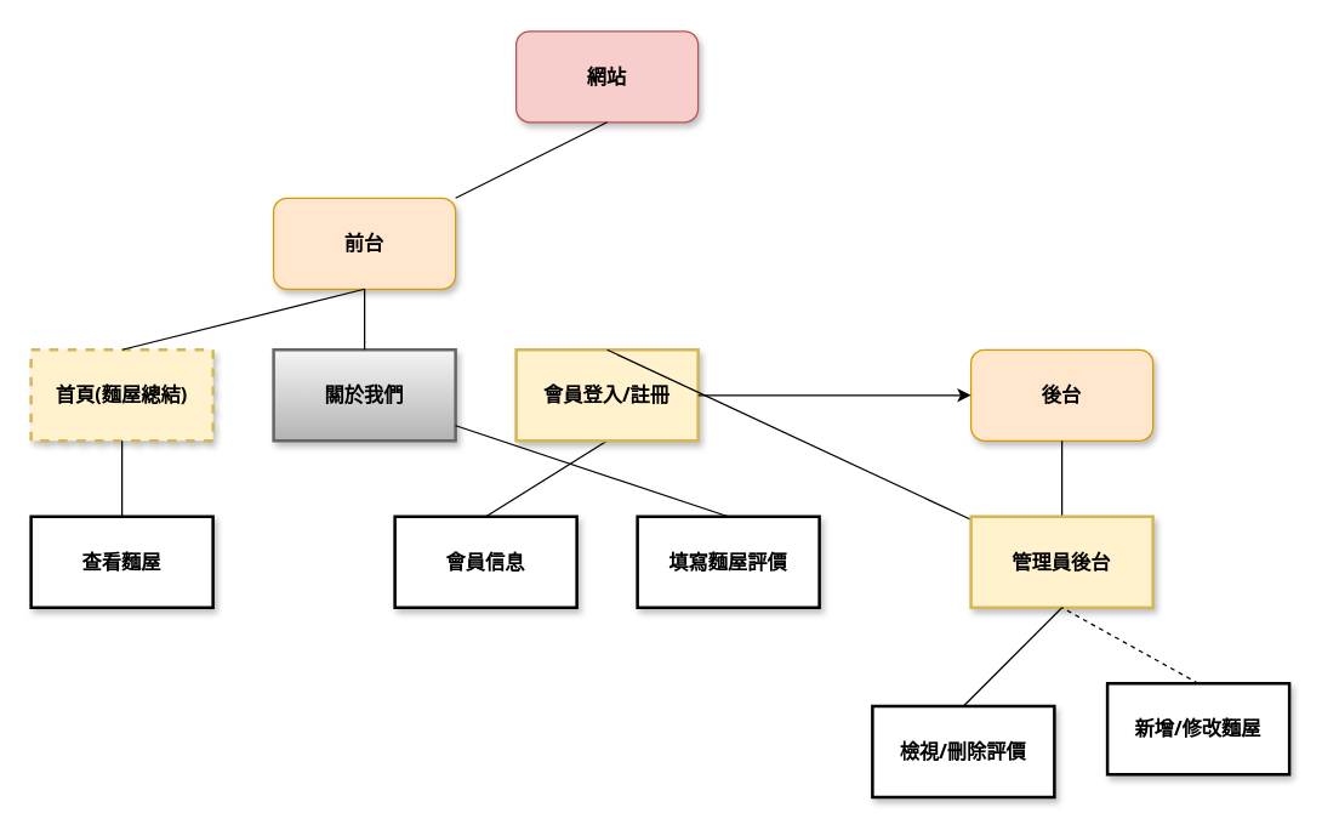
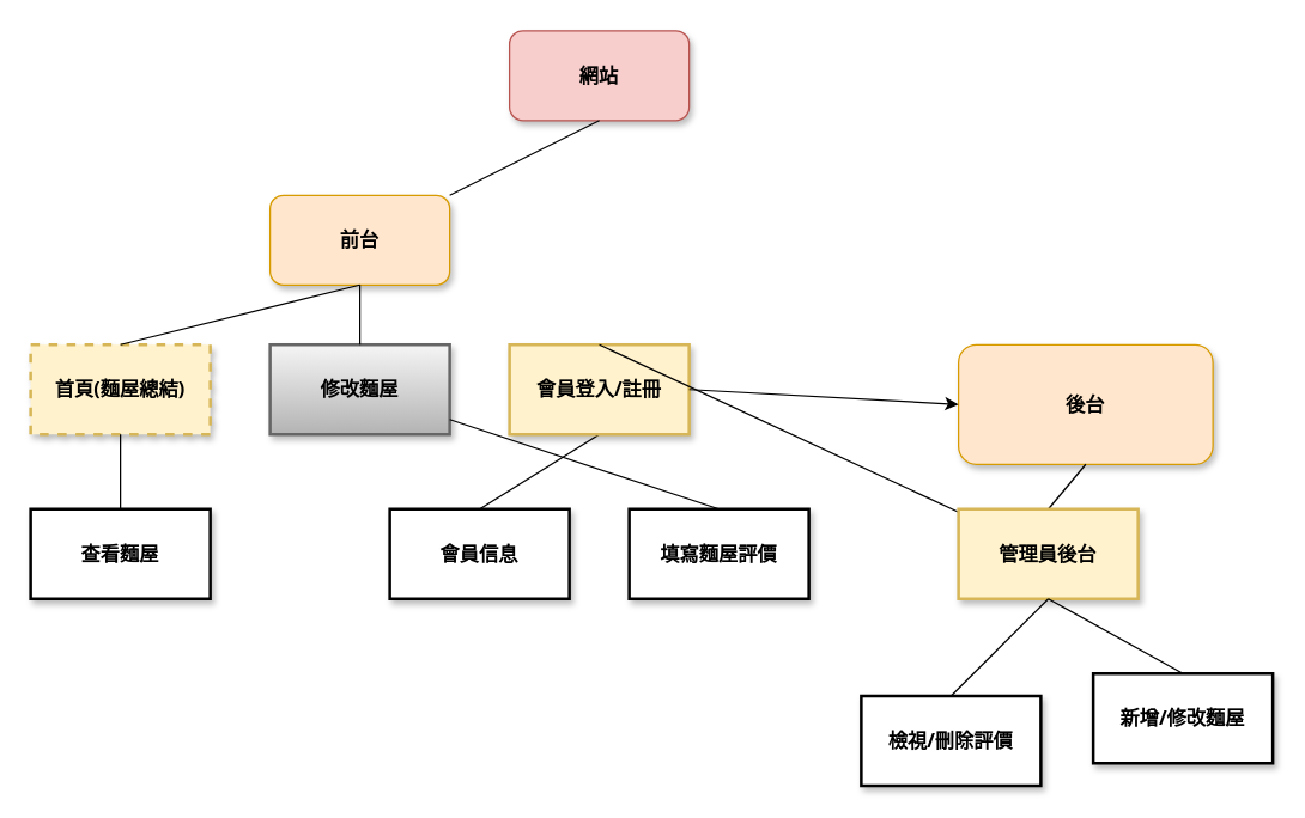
- <mxCell id="10" value="&lt;span&gt;關於我們&lt;/span&gt;" style="whiteSpace=wrap;html=1;rounded=0;shadow=1;labelBackgroundColor=none;strokeWidth=2;fontFamily=Noto Sans;fontSize=13;align=center;fontSource=https%3A%2F%2Ffonts.googleapis.com%2Fcss2%3Ffamily%3DNoto%2BSans%2BTC%3Awght%40100..900%26display%3Dswap;fontStyle=1;verticalAlign=middle;fillColor=#f5f5f5;strokeColor=#666666;gradientColor=#b3b3b3;" parent="1" vertex="1"><mxGeometry x="180" y="230" width="120" height="60" as="geometry" /></mxCell>
+ <mxCell id="10" value="&lt;span&gt;修改麵屋&lt;/span&gt;" style="whiteSpace=wrap;html=1;rounded=0;shadow=1;labelBackgroundColor=none;strokeWidth=2;fontFamily=Noto Sans;fontSize=13;align=center;fontSource=https%3A%2F%2Ffonts.googleapis.com%2Fcss2%3Ffamily%3DNoto%2BSans%2BTC%3Awght%40100..900%26display%3Dswap;fontStyle=1;verticalAlign=middle;fillColor=#f5f5f5;strokeColor=#666666;gradientColor=#b3b3b3;" parent="1" vertex="1"><mxGeometry x="180" y="230" width="120" height="60" as="geometry" /></mxCell>
- <mxCell id="4" value="後台" style="whiteSpace=wrap;html=1;rounded=1;shadow=1;labelBackgroundColor=none;strokeWidth=1;fontFamily=Noto Sans;fontSize=13;align=center;fillColor=#ffe6cc;strokeColor=#d79b00;fontSource=https%3A%2F%2Ffonts.googleapis.com%2Fcss2%3Ffamily%3DNoto%2BSans%2BTC%3Awght%40100..900%26display%3Dswap;fontStyle=1;verticalAlign=middle;" parent="1" vertex="1"><mxGeometry x="640" y="230" width="120" height="60" as="geometry" /></mxCell>
+ <mxCell id="4" value="後台" style="whiteSpace=wrap;html=1;rounded=1;shadow=1;labelBackgroundColor=none;strokeWidth=1;fontFamily=Noto Sans;fontSize=13;align=center;fillColor=#ffe6cc;strokeColor=#d79b00;fontSource=https%3A%2F%2Ffonts.googleapis.com%2Fcss2%3Ffamily%3DNoto%2BSans%2BTC%3Awght%40100..900%26display%3Dswap;fontStyle=1;verticalAlign=middle;" parent="1" vertex="1"><mxGeometry x="640" y="230" width="170" height="80" as="geometry" /></mxCell>
- <mxCell id="22" value="" style="endArrow=none;html=1;rounded=0;exitX=0.5;exitY=0;exitDx=0;exitDy=0;entryX=0.5;entryY=1;entryDx=0;entryDy=0;fontFamily=Noto Sans;fontSource=https%3A%2F%2Ffonts.googleapis.com%2Fcss2%3Ffamily%3DNoto%2BSans%2BTC%3Awght%40100..900%26display%3Dswap;fontStyle=1;verticalAlign=middle;fontSize=13;dashed=1;" parent="1" source="21" target="18" edge="1"><mxGeometry width="50" height="50" relative="1" as="geometry"><mxPoint x="600" y="390" as="sourcePoint" /><mxPoint x="720" y="420" as="targetPoint" /></mxGeometry></mxCell>
+ <mxCell id="22" value="" style="endArrow=none;html=1;rounded=0;exitX=0.5;exitY=0;exitDx=0;exitDy=0;entryX=0.5;entryY=1;entryDx=0;entryDy=0;fontFamily=Noto Sans;fontSource=https%3A%2F%2Ffonts.googleapis.com%2Fcss2%3Ffamily%3DNoto%2BSans%2BTC%3Awght%40100..900%26display%3Dswap;fontStyle=1;verticalAlign=middle;fontSize=13;" parent="1" source="21" target="18" edge="1"><mxGeometry width="50" height="50" relative="1" as="geometry"><mxPoint x="600" y="390" as="sourcePoint" /><mxPoint x="720" y="420" as="targetPoint" /></mxGeometry></mxCell>
